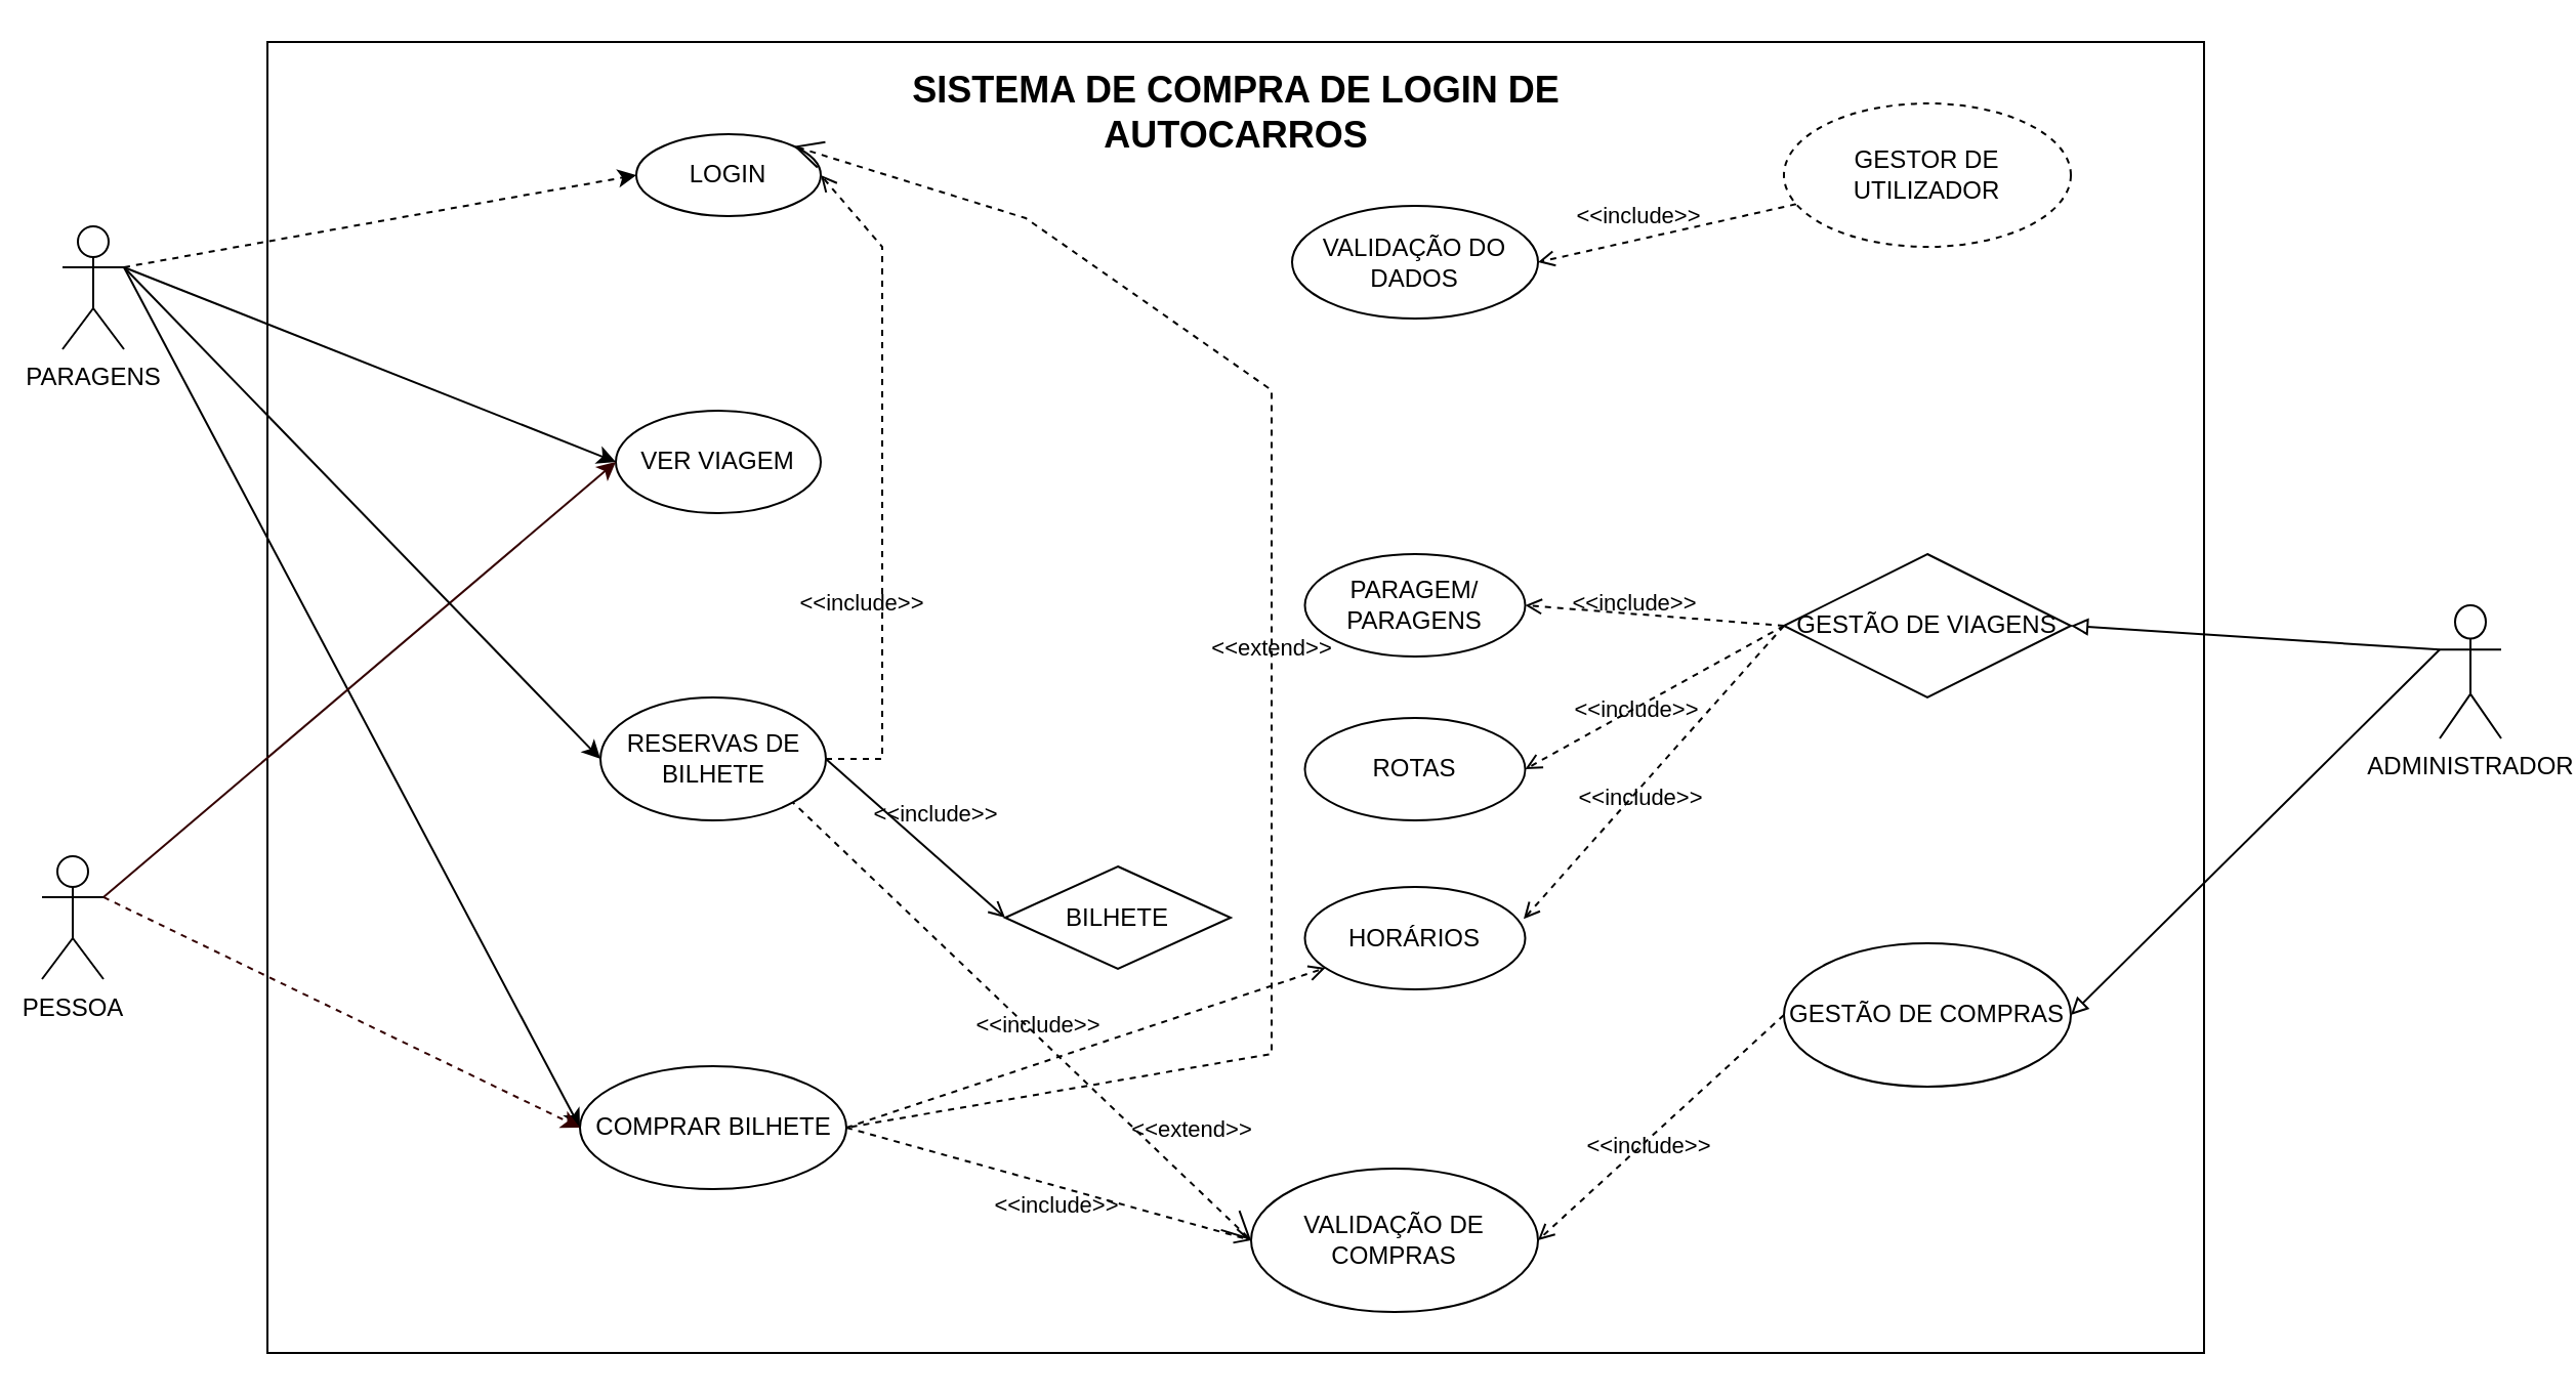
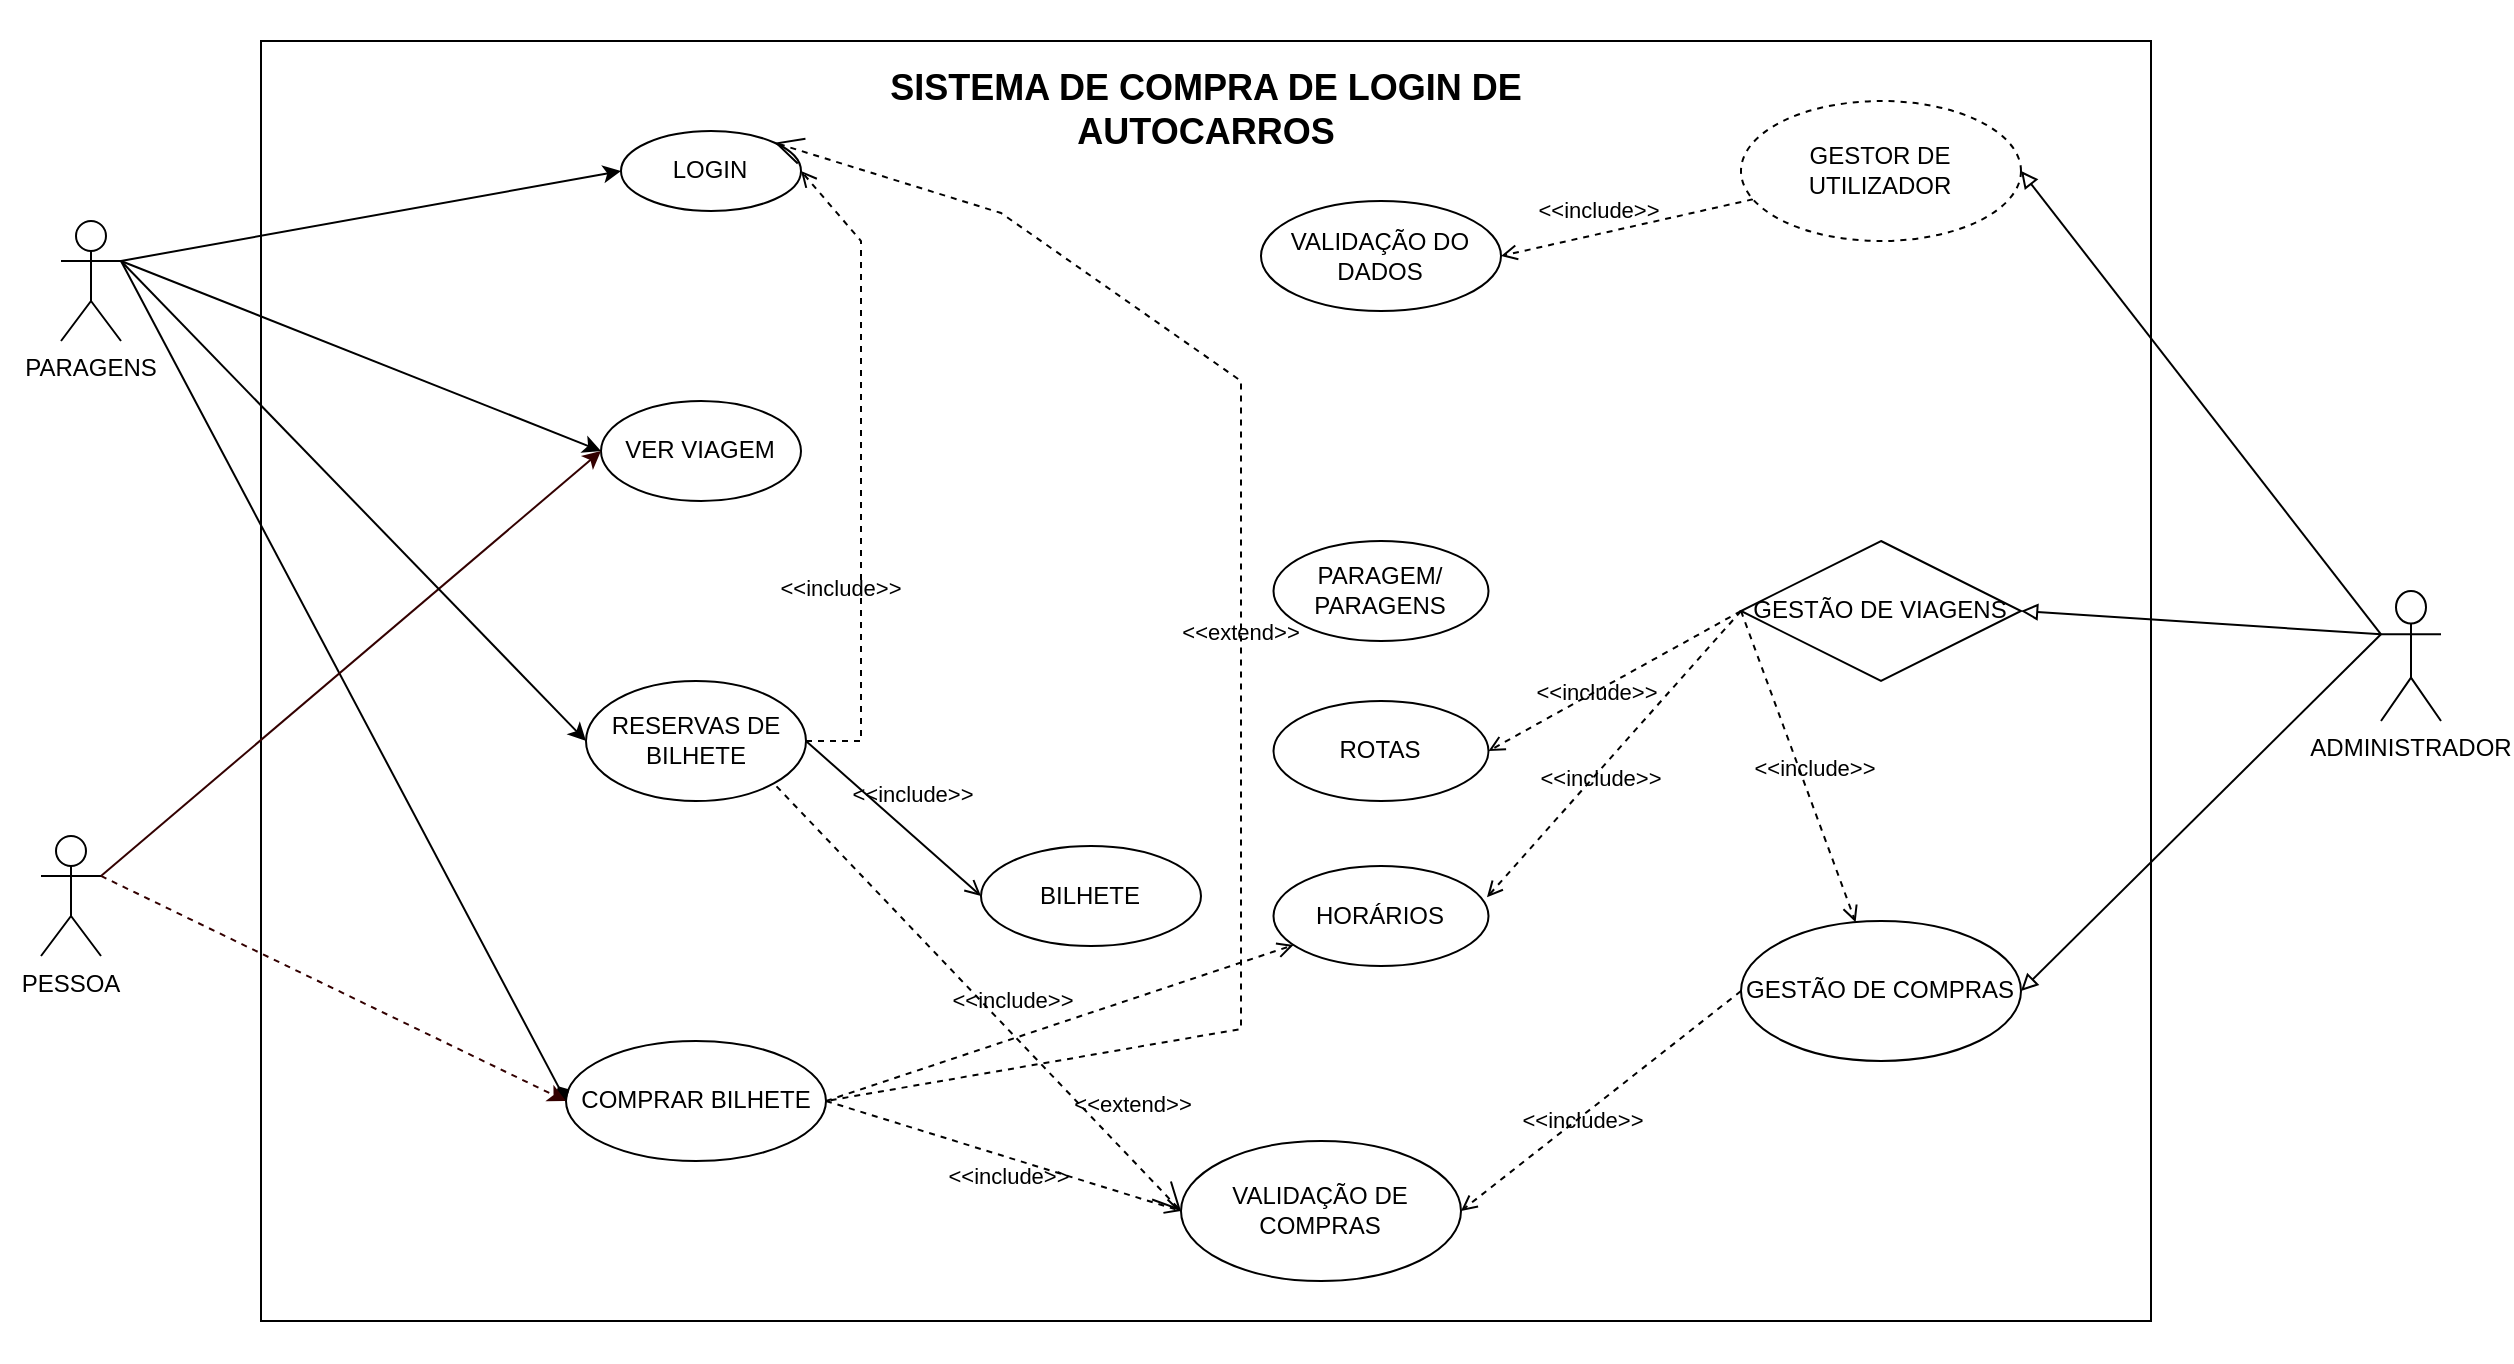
- <mxCell id="8" value="" style="endArrow=classic;html=1;rounded=0;entryX=0;entryY=0.5;entryDx=0;entryDy=0;exitX=1;exitY=0.333;exitDx=0;exitDy=0;exitPerimeter=0;dashed=1;" parent="1" source="6" target="3" edge="1"><mxGeometry width="50" height="50" relative="1" as="geometry"><mxPoint x="110" y="190" as="sourcePoint" /><mxPoint x="160" y="140" as="targetPoint" /></mxGeometry></mxCell>
+ <mxCell id="8" value="" style="endArrow=classic;html=1;rounded=0;entryX=0;entryY=0.5;entryDx=0;entryDy=0;exitX=1;exitY=0.333;exitDx=0;exitDy=0;exitPerimeter=0;" parent="1" source="6" target="3" edge="1"><mxGeometry width="50" height="50" relative="1" as="geometry"><mxPoint x="110" y="190" as="sourcePoint" /><mxPoint x="160" y="140" as="targetPoint" /></mxGeometry></mxCell>
+ <mxCell id="20" value="" style="edgeStyle=none;html=1;endArrow=block;endFill=0;verticalAlign=bottom;rounded=0;exitX=0;exitY=0.333;exitDx=0;exitDy=0;exitPerimeter=0;entryX=1;entryY=0.5;entryDx=0;entryDy=0;" parent="1" source="16" target="19" edge="1"><mxGeometry width="160" relative="1" as="geometry"><mxPoint x="540" y="520" as="sourcePoint" /><mxPoint x="1180" y="260" as="targetPoint" /></mxGeometry></mxCell>
- <mxCell id="32" value="&amp;lt;&amp;lt;include&amp;gt;&amp;gt;" style="edgeStyle=none;html=1;endArrow=open;verticalAlign=bottom;dashed=1;labelBackgroundColor=none;rounded=0;entryX=1;entryY=0.5;entryDx=0;entryDy=0;exitX=0;exitY=0.5;exitDx=0;exitDy=0;" parent="1" target="29" edge="1" source="21"><mxGeometry x="0.151" y="4" width="160" relative="1" as="geometry"><mxPoint x="890" y="320" as="sourcePoint" /><mxPoint x="780" y="235" as="targetPoint" /><mxPoint as="offset" /></mxGeometry></mxCell>
+ <mxCell id="32" value="&amp;lt;&amp;lt;include&amp;gt;&amp;gt;" style="edgeStyle=none;html=1;endArrow=open;verticalAlign=bottom;dashed=1;labelBackgroundColor=none;rounded=0;exitX=0;exitY=0.5;exitDx=0;exitDy=0;" parent="1" target="25" edge="1" source="21"><mxGeometry x="0.151" y="4" width="160" relative="1" as="geometry"><mxPoint x="890" y="320" as="sourcePoint" /><mxPoint x="780" y="235" as="targetPoint" /><mxPoint as="offset" /></mxGeometry></mxCell>
- <mxCell id="15" value="BILHETE" style="rhombus;whiteSpace=wrap;html=1;" parent="1" vertex="1"><mxGeometry x="490" y="422.5" width="110" height="50" as="geometry" /></mxCell>
+ <mxCell id="15" value="BILHETE" style="ellipse;whiteSpace=wrap;html=1;" parent="1" vertex="1"><mxGeometry x="490" y="422.5" width="110" height="50" as="geometry" /></mxCell>
- <mxCell id="10" value="" style="endArrow=classic;html=1;rounded=0;entryX=0;entryY=0.5;entryDx=0;entryDy=0;exitX=1;exitY=0.333;exitDx=0;exitDy=0;exitPerimeter=0;" parent="1" source="6" target="4" edge="1"><mxGeometry width="50" height="50" relative="1" as="geometry"><mxPoint x="110" y="190" as="sourcePoint" /><mxPoint x="160" y="140" as="targetPoint" /></mxGeometry></mxCell>
+ <mxCell id="10" value="" style="endArrow=diamond;html=1;rounded=0;entryX=0;entryY=0.5;entryDx=0;entryDy=0;exitX=1;exitY=0.333;exitDx=0;exitDy=0;exitPerimeter=0;" parent="1" source="6" target="4" edge="1"><mxGeometry width="50" height="50" relative="1" as="geometry"><mxPoint x="110" y="190" as="sourcePoint" /><mxPoint x="160" y="140" as="targetPoint" /></mxGeometry></mxCell>
- <mxCell id="36" value="VALIDAÇÃO DE COMPRAS" style="ellipse;whiteSpace=wrap;html=1;" parent="1" vertex="1"><mxGeometry x="610" y="570" width="140" height="70" as="geometry" /></mxCell>
+ <mxCell id="36" value="VALIDAÇÃO DE COMPRAS" style="ellipse;whiteSpace=wrap;html=1;" parent="1" vertex="1"><mxGeometry x="590" y="570" width="140" height="70" as="geometry" /></mxCell>
